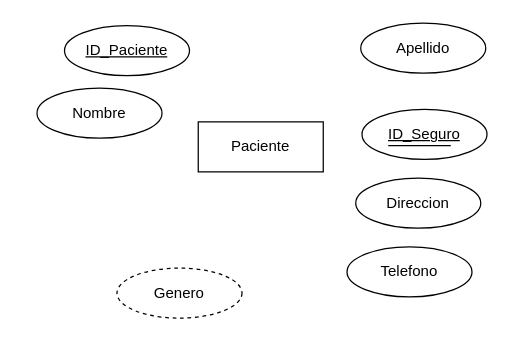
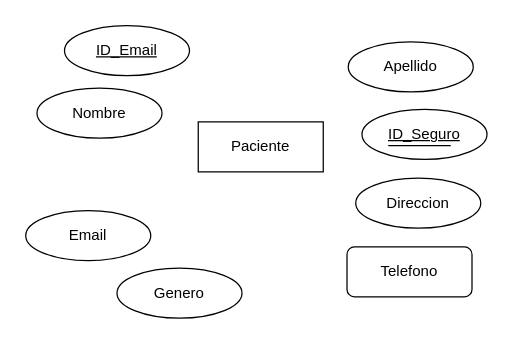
- <mxCell id="5" value="Apellido" style="ellipse;whiteSpace=wrap;html=1;align=center;" vertex="1" parent="1"><mxGeometry x="288" y="18" width="100" height="40" as="geometry" /></mxCell>
+ <mxCell id="5" value="Apellido" style="ellipse;whiteSpace=wrap;html=1;align=center;" vertex="1" parent="1"><mxGeometry x="278" y="33" width="100" height="40" as="geometry" /></mxCell>
- <mxCell id="3" value="ID_Paciente" style="ellipse;whiteSpace=wrap;html=1;align=center;fontStyle=4;" vertex="1" parent="1"><mxGeometry x="51" y="20" width="100" height="40" as="geometry" /></mxCell>
+ <mxCell id="3" value="ID_Email" style="ellipse;whiteSpace=wrap;html=1;align=center;fontStyle=4;" vertex="1" parent="1"><mxGeometry x="51" y="20" width="100" height="40" as="geometry" /></mxCell>
+ <mxCell id="9" value="Email" style="ellipse;whiteSpace=wrap;html=1;align=center;" vertex="1" parent="1"><mxGeometry x="20" y="168" width="100" height="40" as="geometry" /></mxCell>
- <mxCell id="8" value="Telefono" style="ellipse;whiteSpace=wrap;html=1;align=center;" vertex="1" parent="1"><mxGeometry x="277" y="197" width="100" height="40" as="geometry" /></mxCell>
+ <mxCell id="8" value="Telefono" style="whiteSpace=wrap;html=1;align=center;rounded=1;" vertex="1" parent="1"><mxGeometry x="277" y="197" width="100" height="40" as="geometry" /></mxCell>
- <mxCell id="6" value="Genero" style="ellipse;whiteSpace=wrap;html=1;align=center;dashed=1;" vertex="1" parent="1"><mxGeometry x="93" y="214" width="100" height="40" as="geometry" /></mxCell>
+ <mxCell id="6" value="Genero" style="ellipse;whiteSpace=wrap;html=1;align=center;" vertex="1" parent="1"><mxGeometry x="93" y="214" width="100" height="40" as="geometry" /></mxCell>
